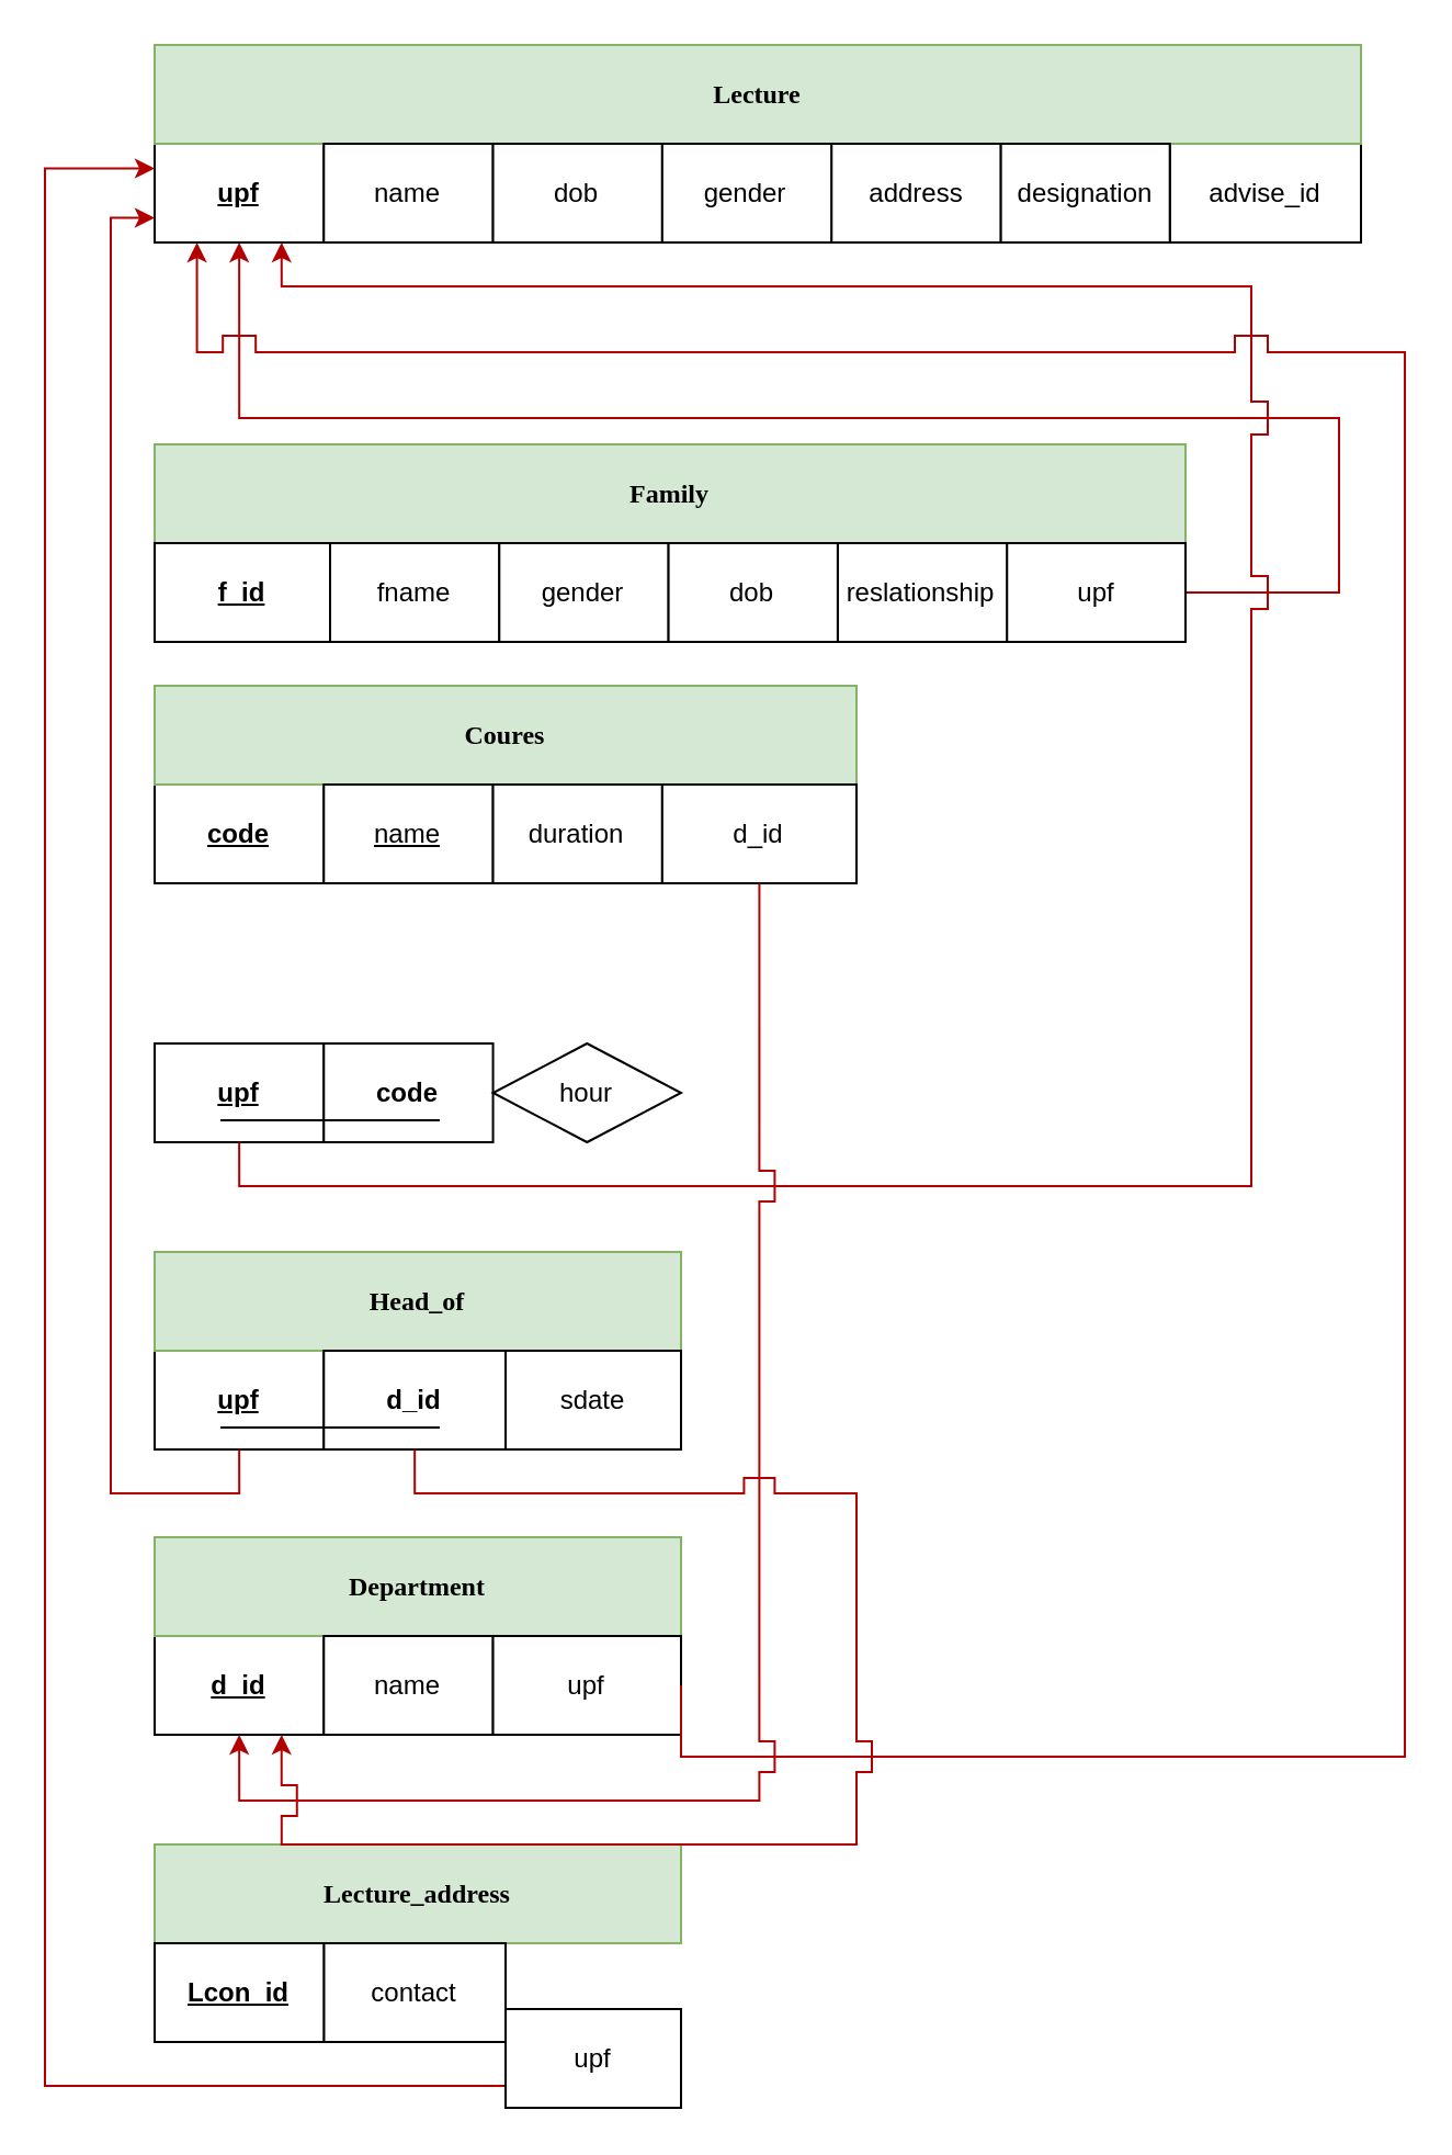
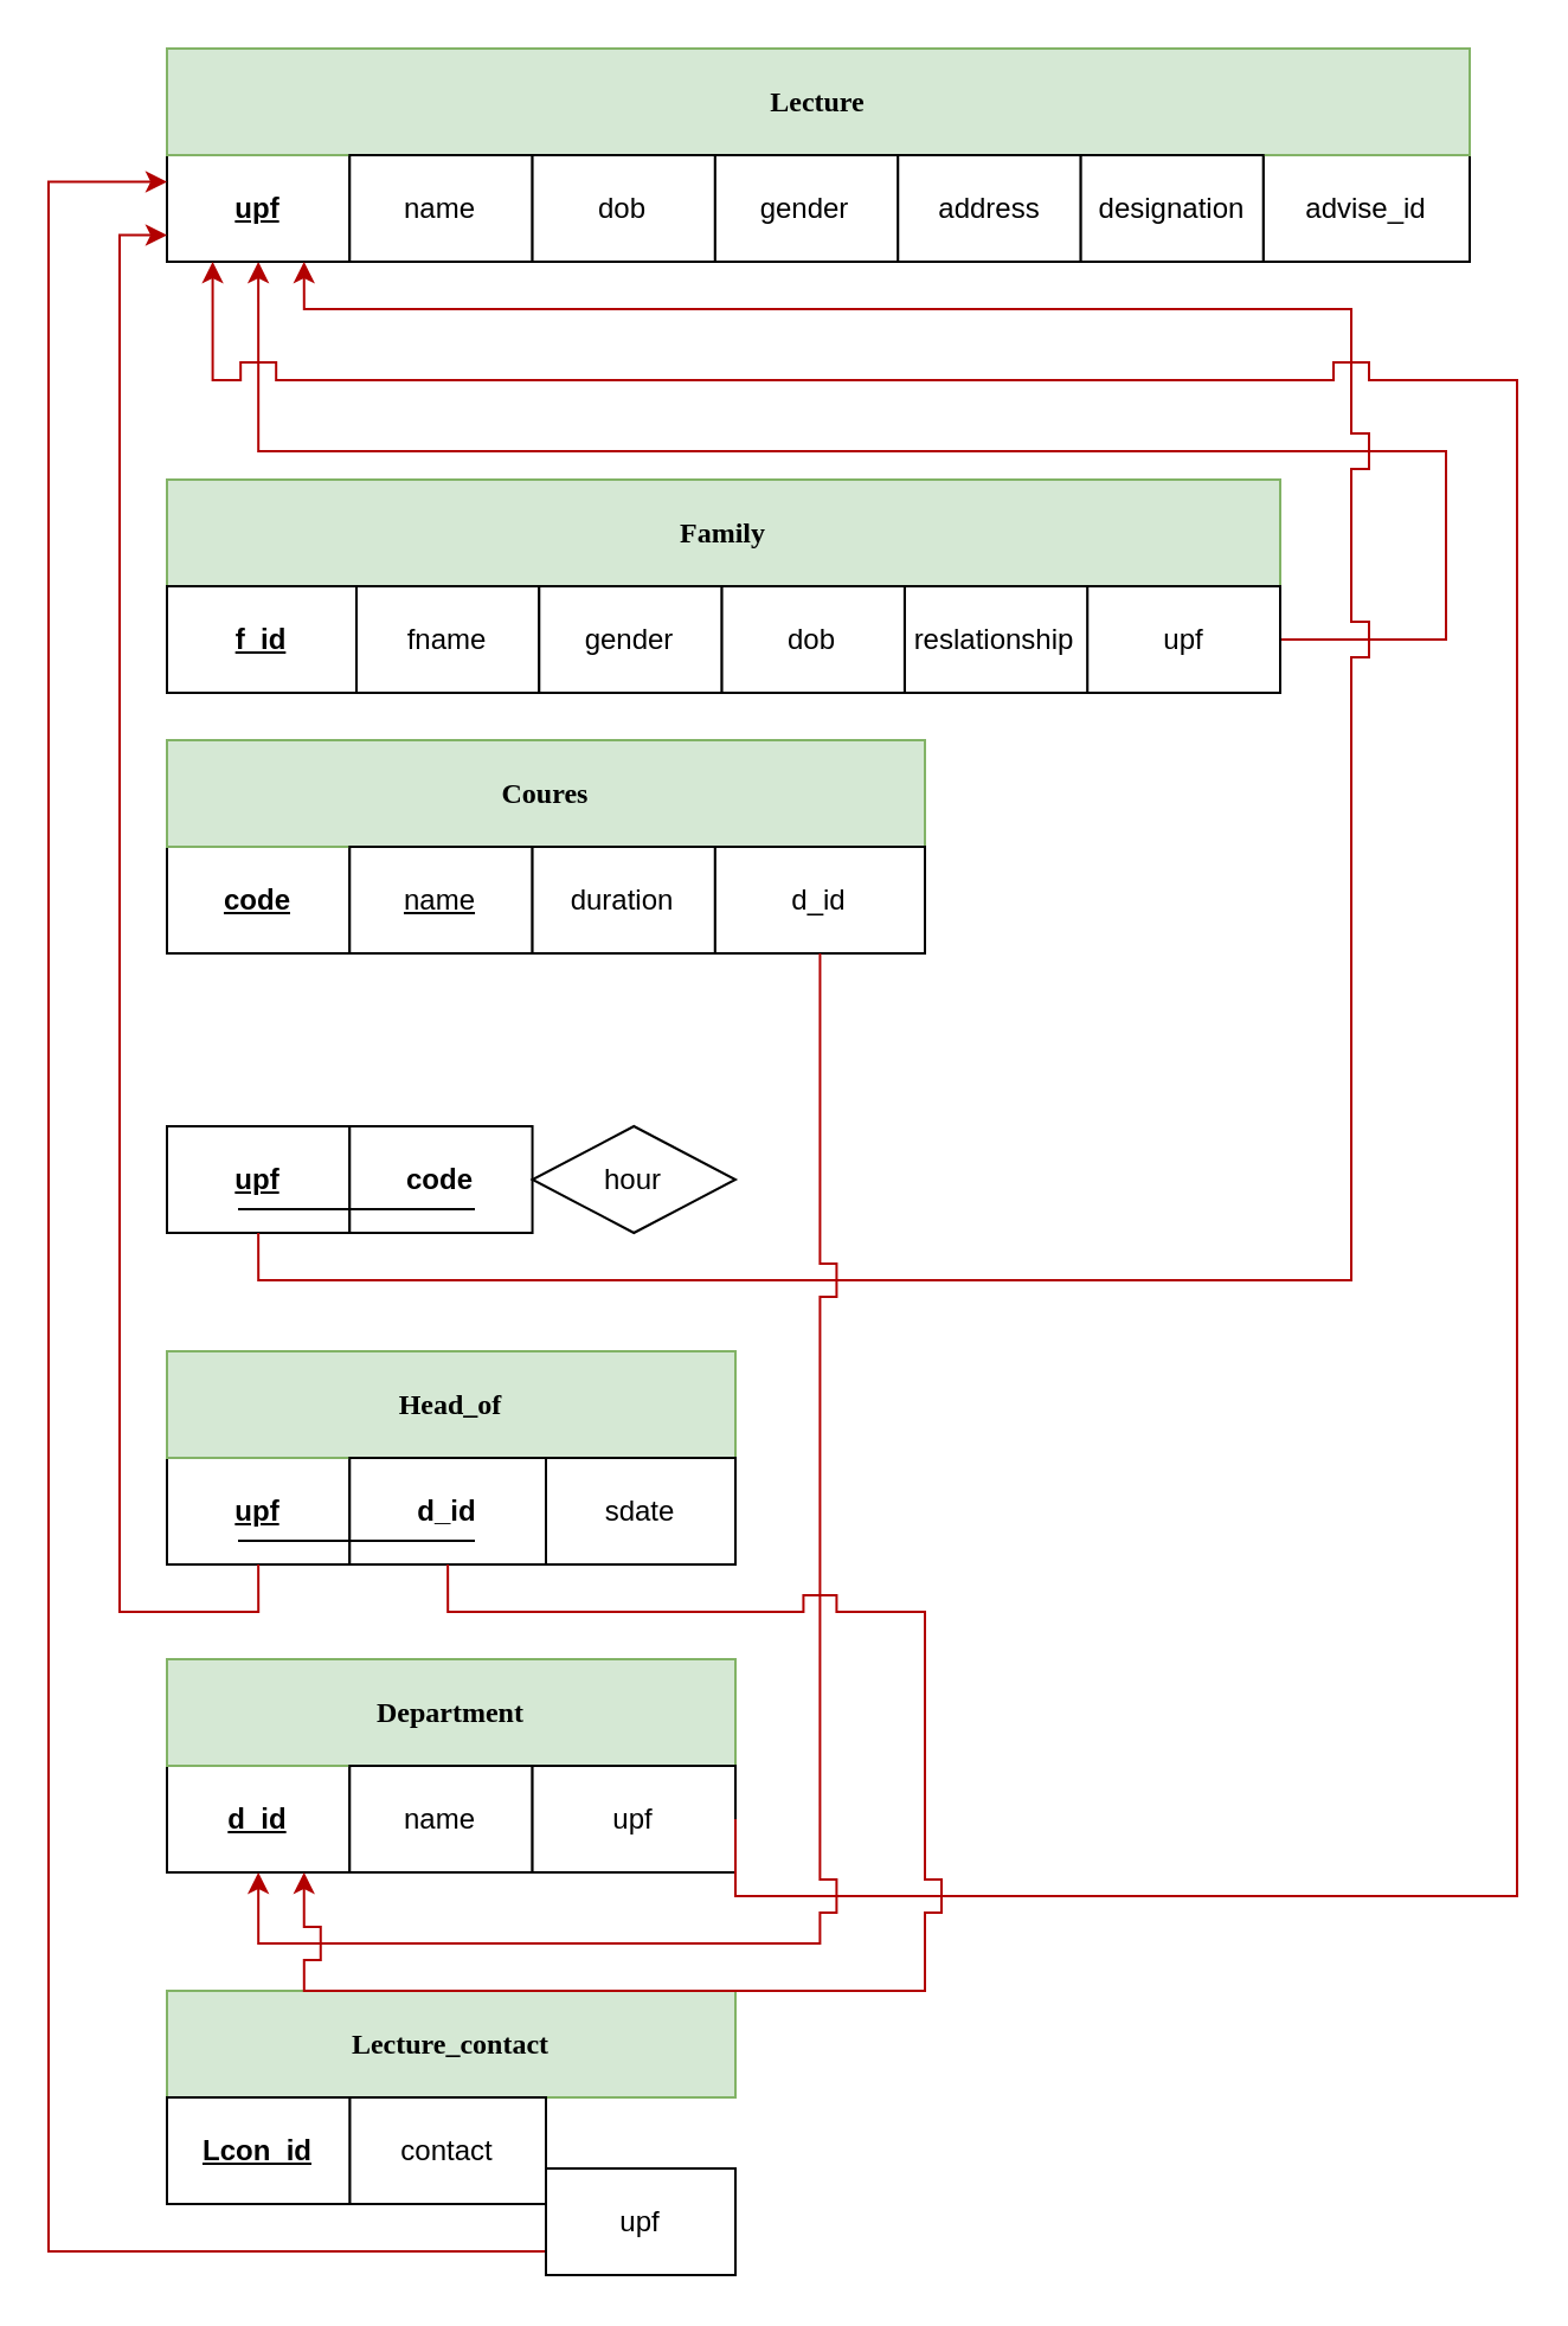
- <mxCell id="13" value="&lt;p&gt;&lt;font face=&quot;Times New Roman&quot;&gt;&lt;b&gt;Lecture_address&lt;/b&gt;&lt;/font&gt;&lt;/p&gt;" style="rounded=0;whiteSpace=wrap;html=1;fillColor=#d5e8d4;strokeColor=#82b366;" vertex="1" parent="12"><mxGeometry width="240" height="45" as="geometry" /></mxCell>
+ <mxCell id="13" value="&lt;p&gt;&lt;font face=&quot;Times New Roman&quot;&gt;&lt;b&gt;Lecture_contact&lt;/b&gt;&lt;/font&gt;&lt;/p&gt;" style="rounded=0;whiteSpace=wrap;html=1;fillColor=#d5e8d4;strokeColor=#82b366;" vertex="1" parent="12"><mxGeometry width="240" height="45" as="geometry" /></mxCell>
